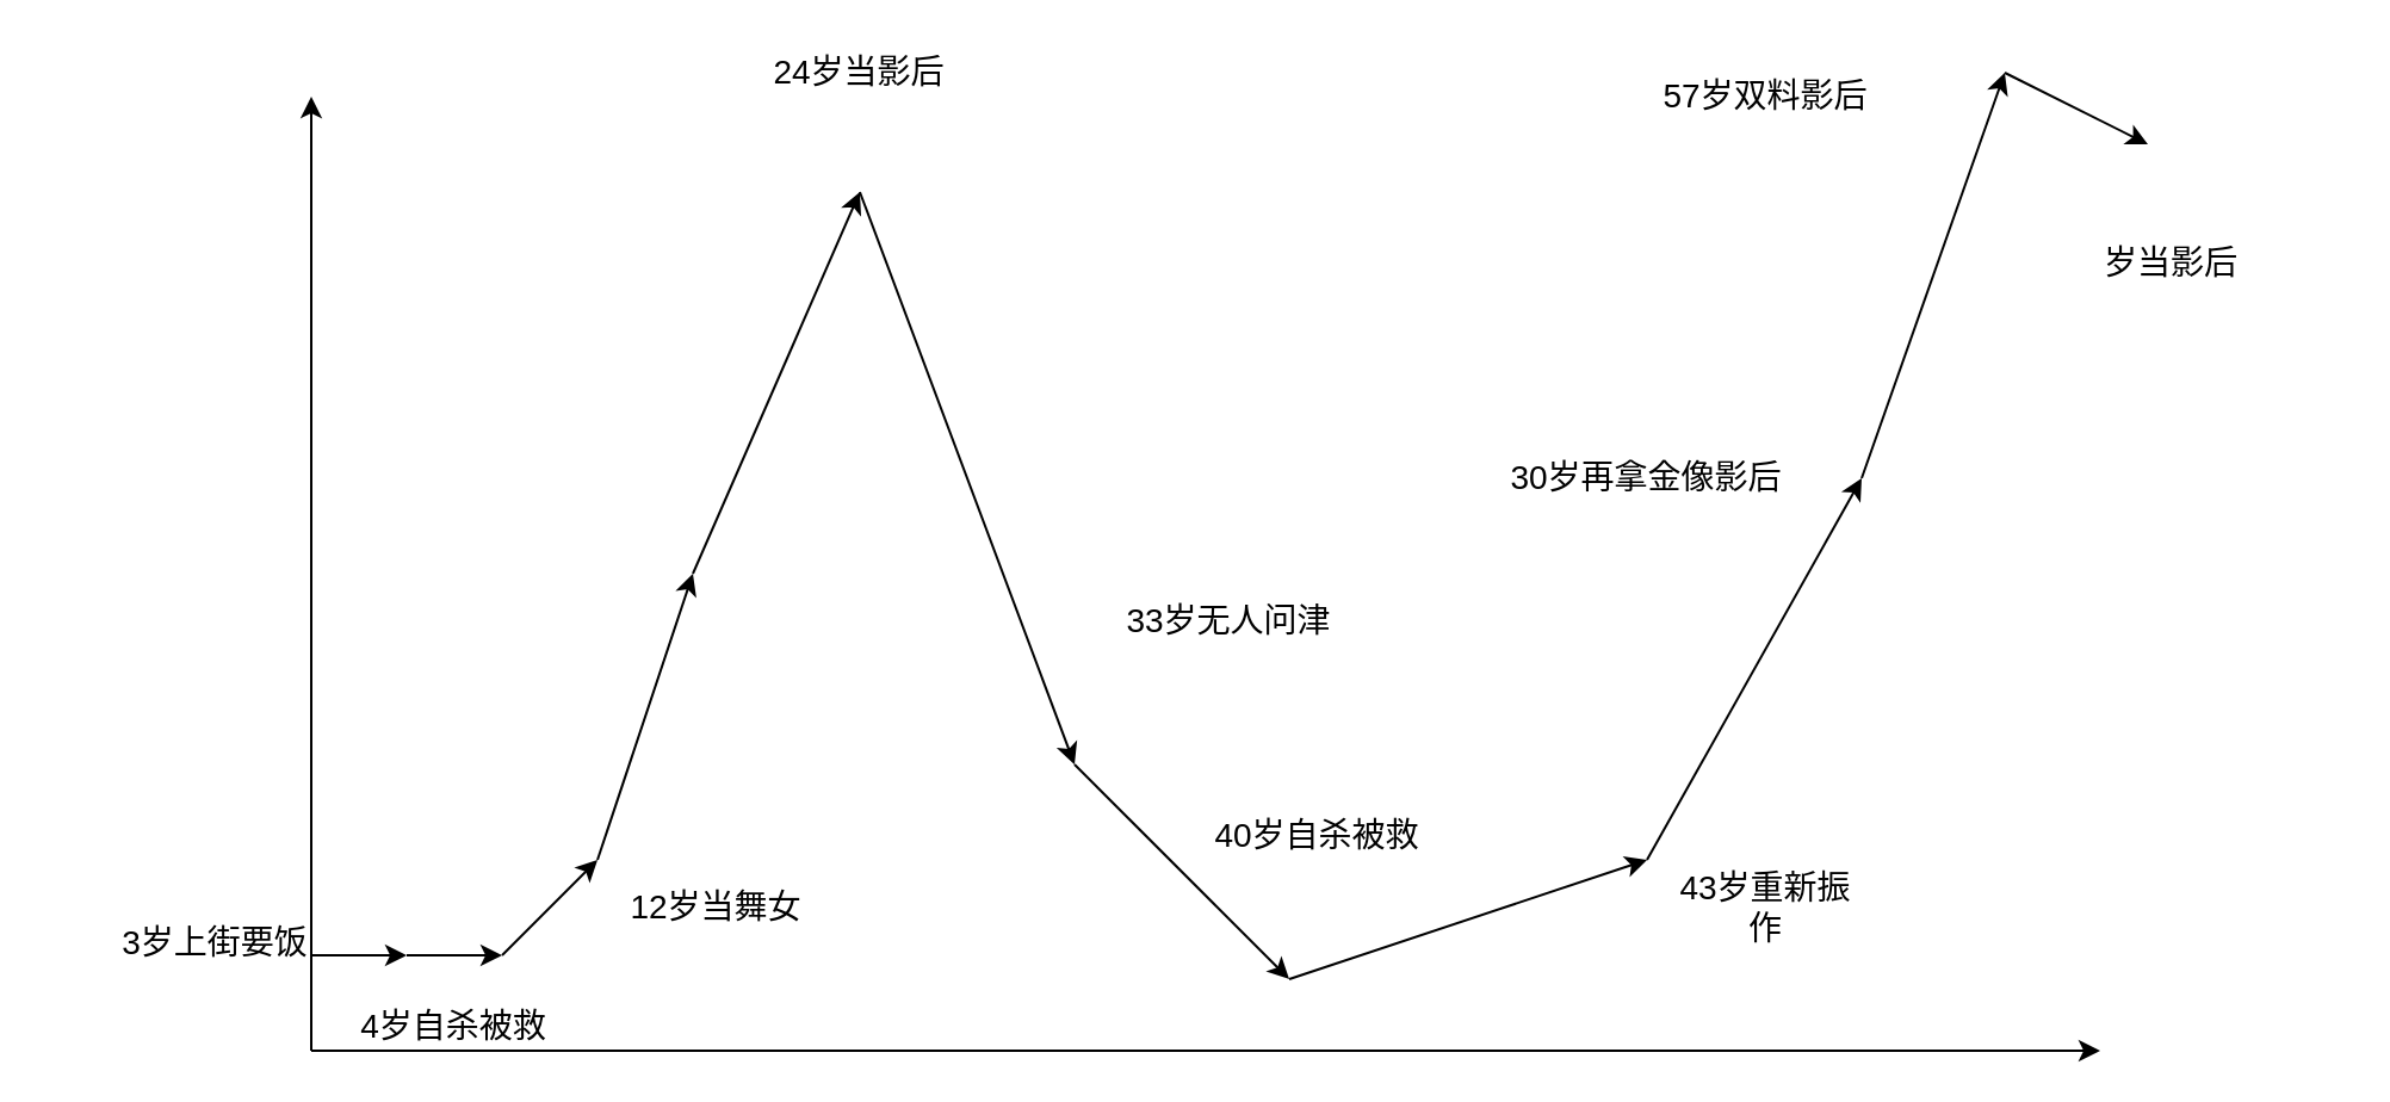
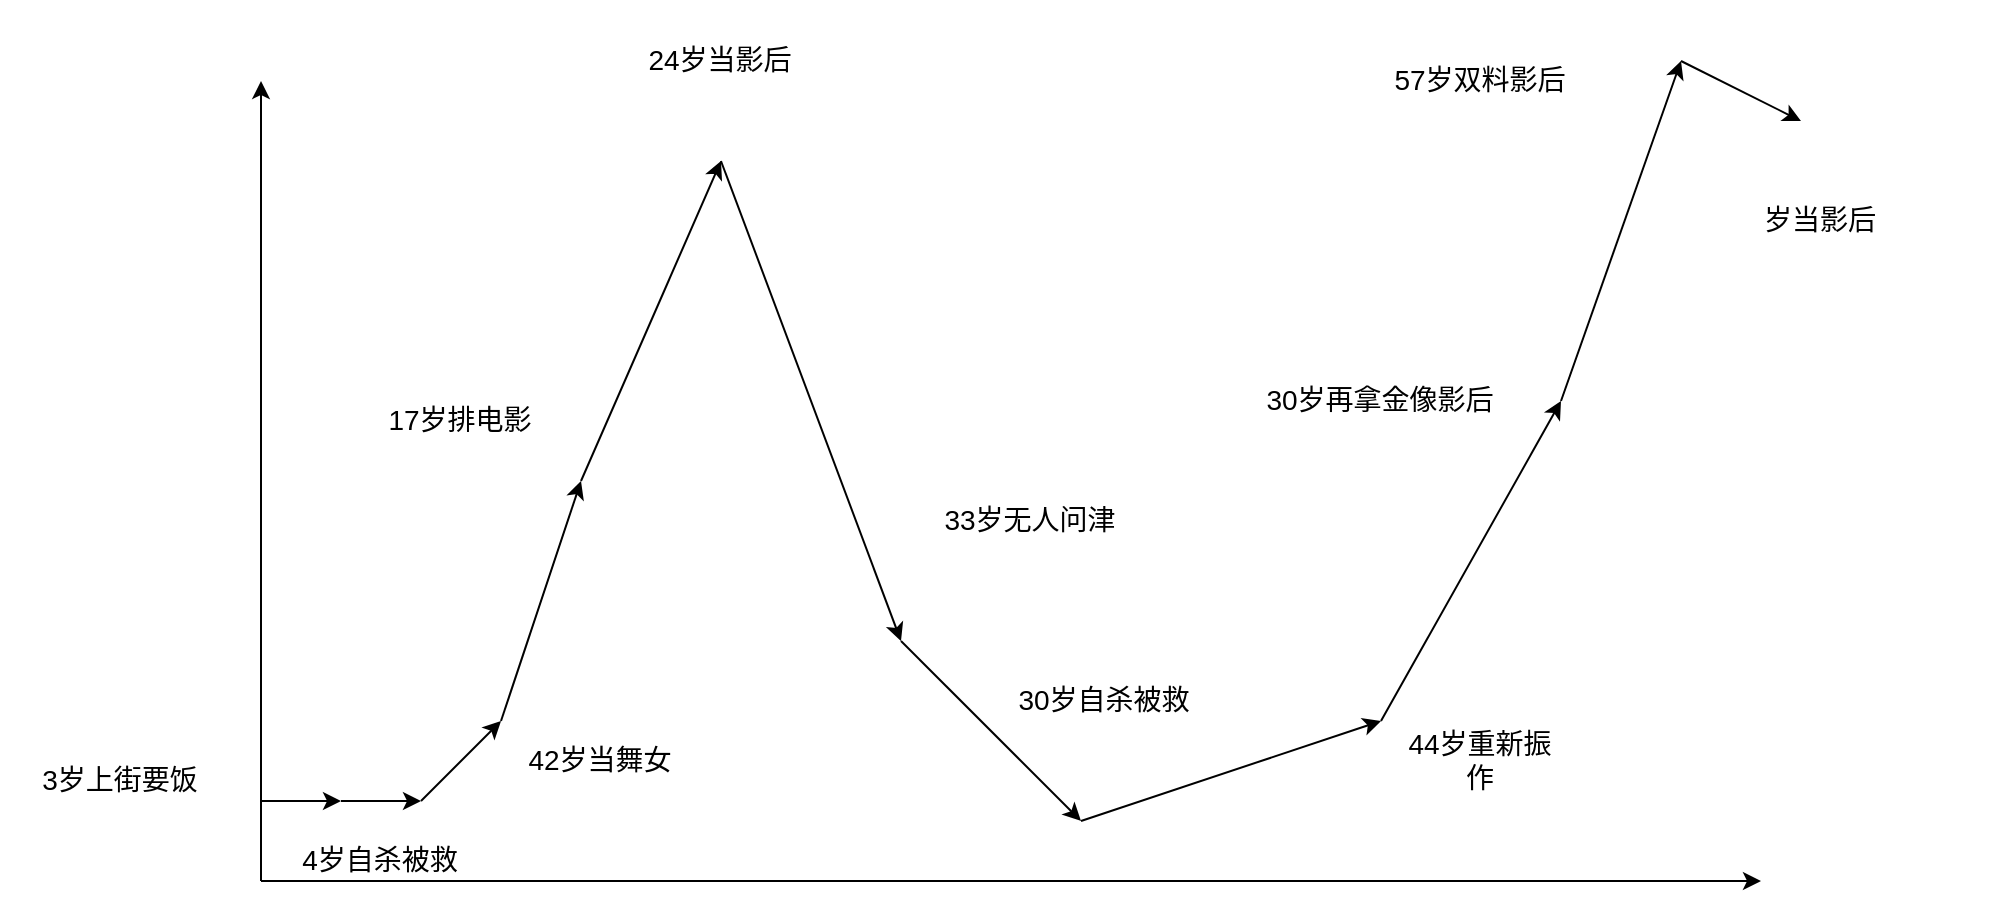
+ <mxCell id="13" value="&lt;font style=&quot;font-size: 14px&quot;&gt;17岁排电影&lt;/font&gt;" style="text;html=1;strokeColor=none;fillColor=none;align=center;verticalAlign=middle;whiteSpace=wrap;rounded=0;" parent="1" vertex="1"><mxGeometry x="190" y="200" width="80" height="20" as="geometry" /></mxCell>
- <mxCell id="20" value="&lt;font style=&quot;font-size: 14px&quot;&gt;40岁自杀被救&lt;/font&gt;" style="text;html=1;strokeColor=none;fillColor=none;align=center;verticalAlign=middle;whiteSpace=wrap;rounded=0;" parent="1" vertex="1"><mxGeometry x="504" y="340" width="96" height="20" as="geometry" /></mxCell>
+ <mxCell id="20" value="&lt;font style=&quot;font-size: 14px&quot;&gt;30岁自杀被救&lt;/font&gt;" style="text;html=1;strokeColor=none;fillColor=none;align=center;verticalAlign=middle;whiteSpace=wrap;rounded=0;" parent="1" vertex="1"><mxGeometry x="504" y="340" width="96" height="20" as="geometry" /></mxCell>
- <mxCell id="14" value="&lt;font style=&quot;font-size: 14px&quot;&gt;12岁当舞女&lt;/font&gt;" style="text;html=1;strokeColor=none;fillColor=none;align=center;verticalAlign=middle;whiteSpace=wrap;rounded=0;" parent="1" vertex="1"><mxGeometry x="260" y="370" width="80" height="20" as="geometry" /></mxCell>
+ <mxCell id="14" value="&lt;font style=&quot;font-size: 14px&quot;&gt;42岁当舞女&lt;/font&gt;" style="text;html=1;strokeColor=none;fillColor=none;align=center;verticalAlign=middle;whiteSpace=wrap;rounded=0;" parent="1" vertex="1"><mxGeometry x="260" y="370" width="80" height="20" as="geometry" /></mxCell>
- <mxCell id="21" value="&lt;font style=&quot;font-size: 14px&quot;&gt;43岁重新振作&lt;/font&gt;" style="text;html=1;strokeColor=none;fillColor=none;align=center;verticalAlign=middle;whiteSpace=wrap;rounded=0;" parent="1" vertex="1"><mxGeometry x="700" y="370" width="80" height="20" as="geometry" /></mxCell>
+ <mxCell id="21" value="&lt;font style=&quot;font-size: 14px&quot;&gt;44岁重新振作&lt;/font&gt;" style="text;html=1;strokeColor=none;fillColor=none;align=center;verticalAlign=middle;whiteSpace=wrap;rounded=0;" parent="1" vertex="1"><mxGeometry x="700" y="370" width="80" height="20" as="geometry" /></mxCell>
- <mxCell id="4" value="&lt;font style=&quot;font-size: 14px&quot;&gt;3岁上街要饭&lt;/font&gt;" style="text;html=1;strokeColor=none;fillColor=none;align=center;verticalAlign=middle;whiteSpace=wrap;rounded=0;" parent="1" vertex="1"><mxGeometry x="50" y="385" width="80" height="20" as="geometry" /></mxCell>
+ <mxCell id="4" value="&lt;font style=&quot;font-size: 14px&quot;&gt;3岁上街要饭&lt;/font&gt;" style="text;html=1;strokeColor=none;fillColor=none;align=center;verticalAlign=middle;whiteSpace=wrap;rounded=0;" parent="1" vertex="1"><mxGeometry x="20" y="380" width="80" height="20" as="geometry" /></mxCell>
